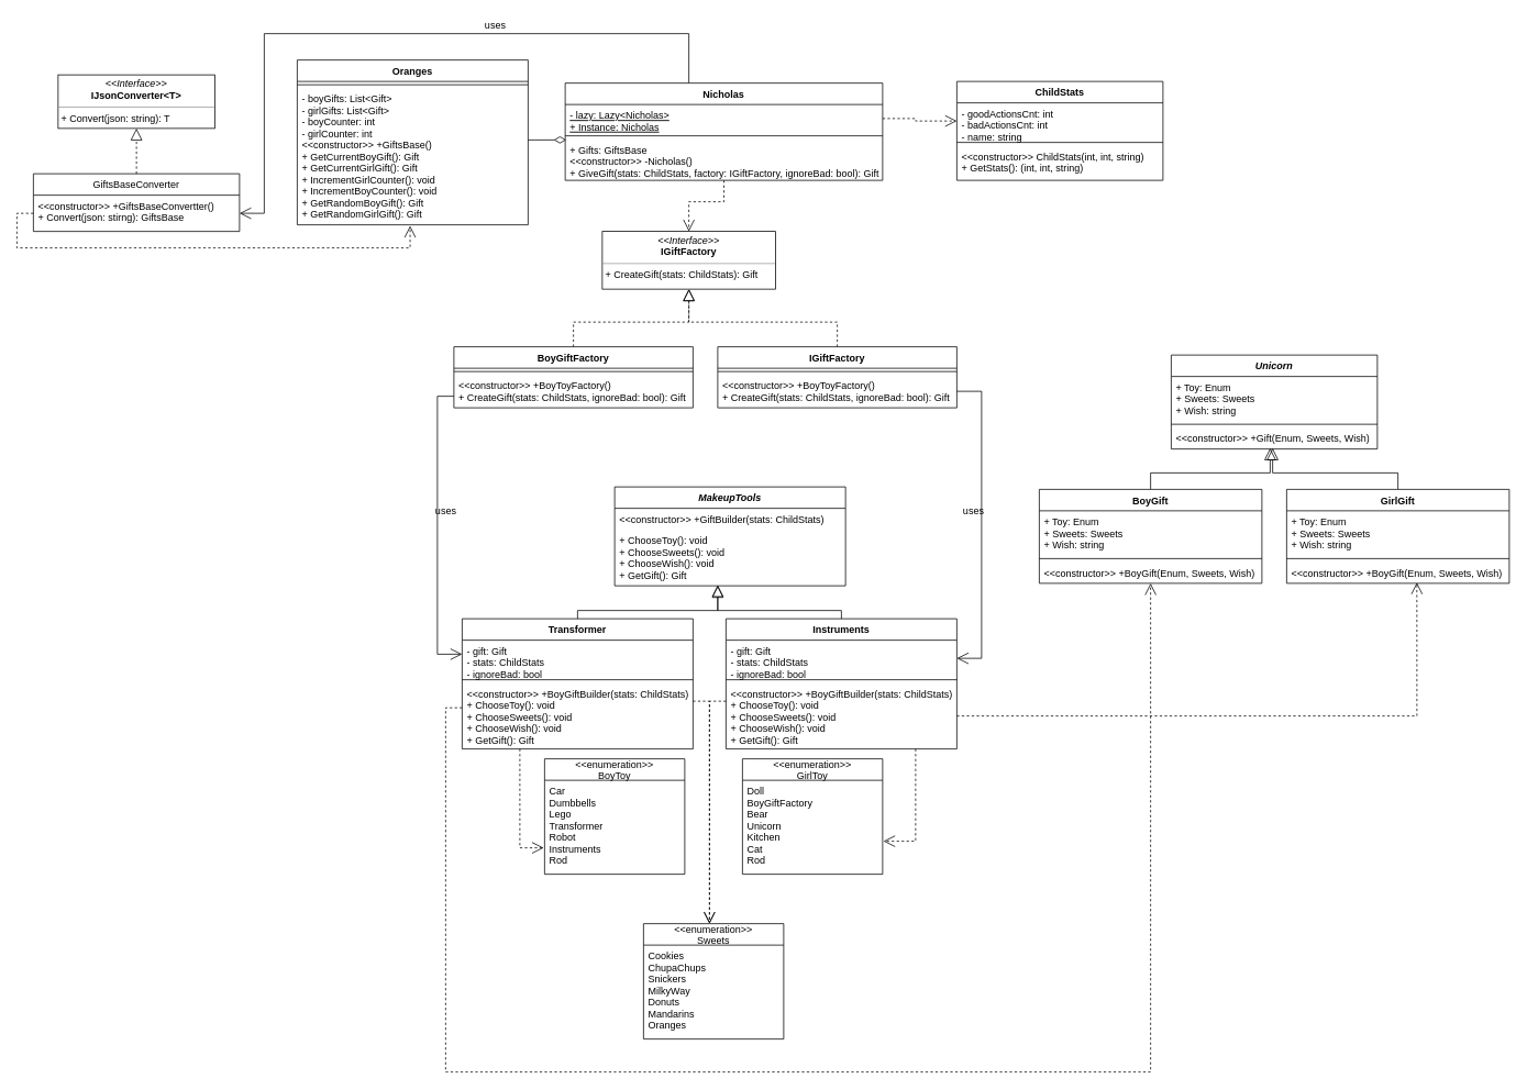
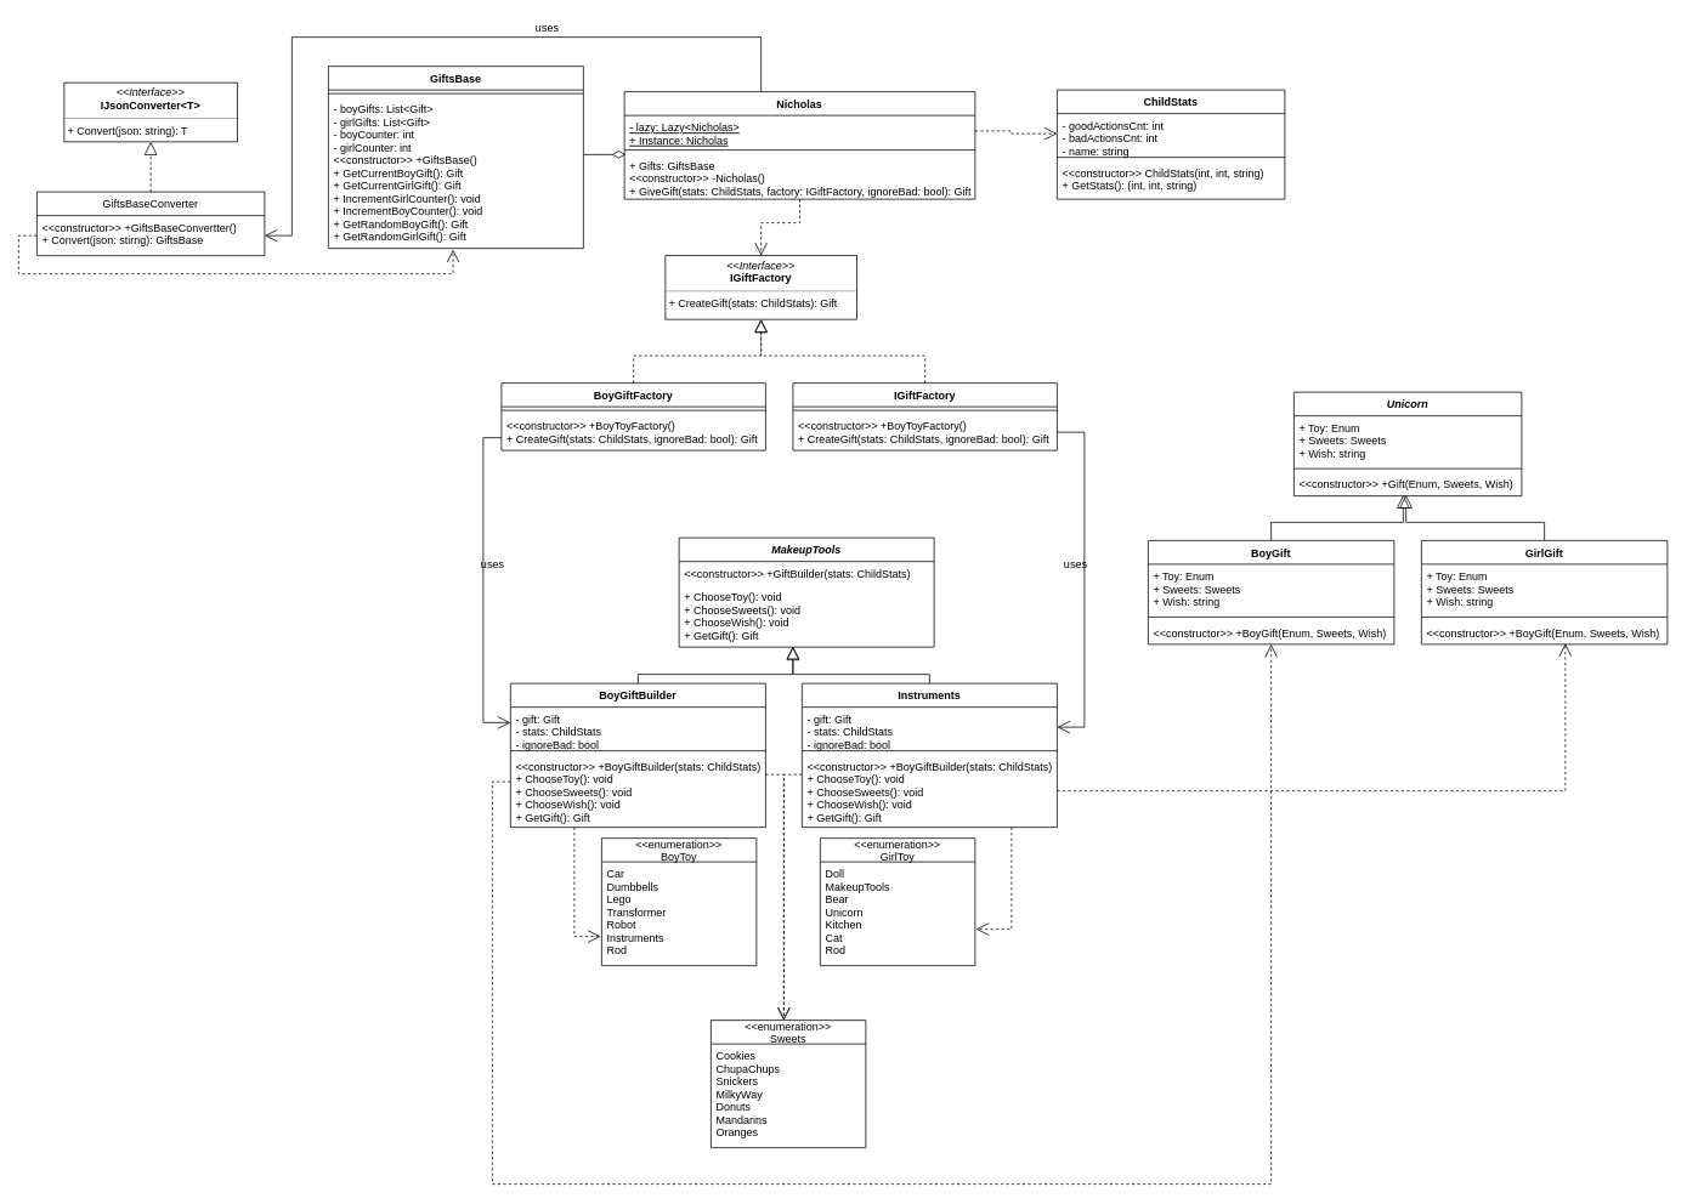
- <mxCell id="66" value="Oranges" style="swimlane;fontStyle=1;align=center;verticalAlign=top;childLayout=stackLayout;horizontal=1;startSize=26;horizontalStack=0;resizeParent=1;resizeParentMax=0;resizeLast=0;collapsible=1;marginBottom=0;" vertex="1" parent="1"><mxGeometry x="360" y="72" width="280" height="200" as="geometry" /></mxCell>
+ <mxCell id="66" value="GiftsBase" style="swimlane;fontStyle=1;align=center;verticalAlign=top;childLayout=stackLayout;horizontal=1;startSize=26;horizontalStack=0;resizeParent=1;resizeParentMax=0;resizeLast=0;collapsible=1;marginBottom=0;" vertex="1" parent="1"><mxGeometry x="360" y="72" width="280" height="200" as="geometry" /></mxCell>
- <mxCell id="25" value="Transformer" style="swimlane;fontStyle=1;align=center;verticalAlign=top;childLayout=stackLayout;horizontal=1;startSize=26;horizontalStack=0;resizeParent=1;resizeParentMax=0;resizeLast=0;collapsible=1;marginBottom=0;" vertex="1" parent="1"><mxGeometry x="560" y="750" width="280" height="158" as="geometry" /></mxCell>
+ <mxCell id="25" value="BoyGiftBuilder" style="swimlane;fontStyle=1;align=center;verticalAlign=top;childLayout=stackLayout;horizontal=1;startSize=26;horizontalStack=0;resizeParent=1;resizeParentMax=0;resizeLast=0;collapsible=1;marginBottom=0;" vertex="1" parent="1"><mxGeometry x="560" y="750" width="280" height="158" as="geometry" /></mxCell>
- <mxCell id="5" value="Doll&#10;BoyGiftFactory&#10;Bear&#10;Unicorn&#10;Kitchen&#10;Cat&#10;Rod" style="text;strokeColor=none;fillColor=none;align=left;verticalAlign=top;spacingLeft=4;spacingRight=4;overflow=hidden;rotatable=0;points=[[0,0.5],[1,0.5]];portConstraint=eastwest;" vertex="1" parent="4"><mxGeometry y="26" width="170" height="114" as="geometry" /></mxCell>
+ <mxCell id="5" value="Doll&#10;MakeupTools&#10;Bear&#10;Unicorn&#10;Kitchen&#10;Cat&#10;Rod" style="text;strokeColor=none;fillColor=none;align=left;verticalAlign=top;spacingLeft=4;spacingRight=4;overflow=hidden;rotatable=0;points=[[0,0.5],[1,0.5]];portConstraint=eastwest;" vertex="1" parent="4"><mxGeometry y="26" width="170" height="114" as="geometry" /></mxCell>
